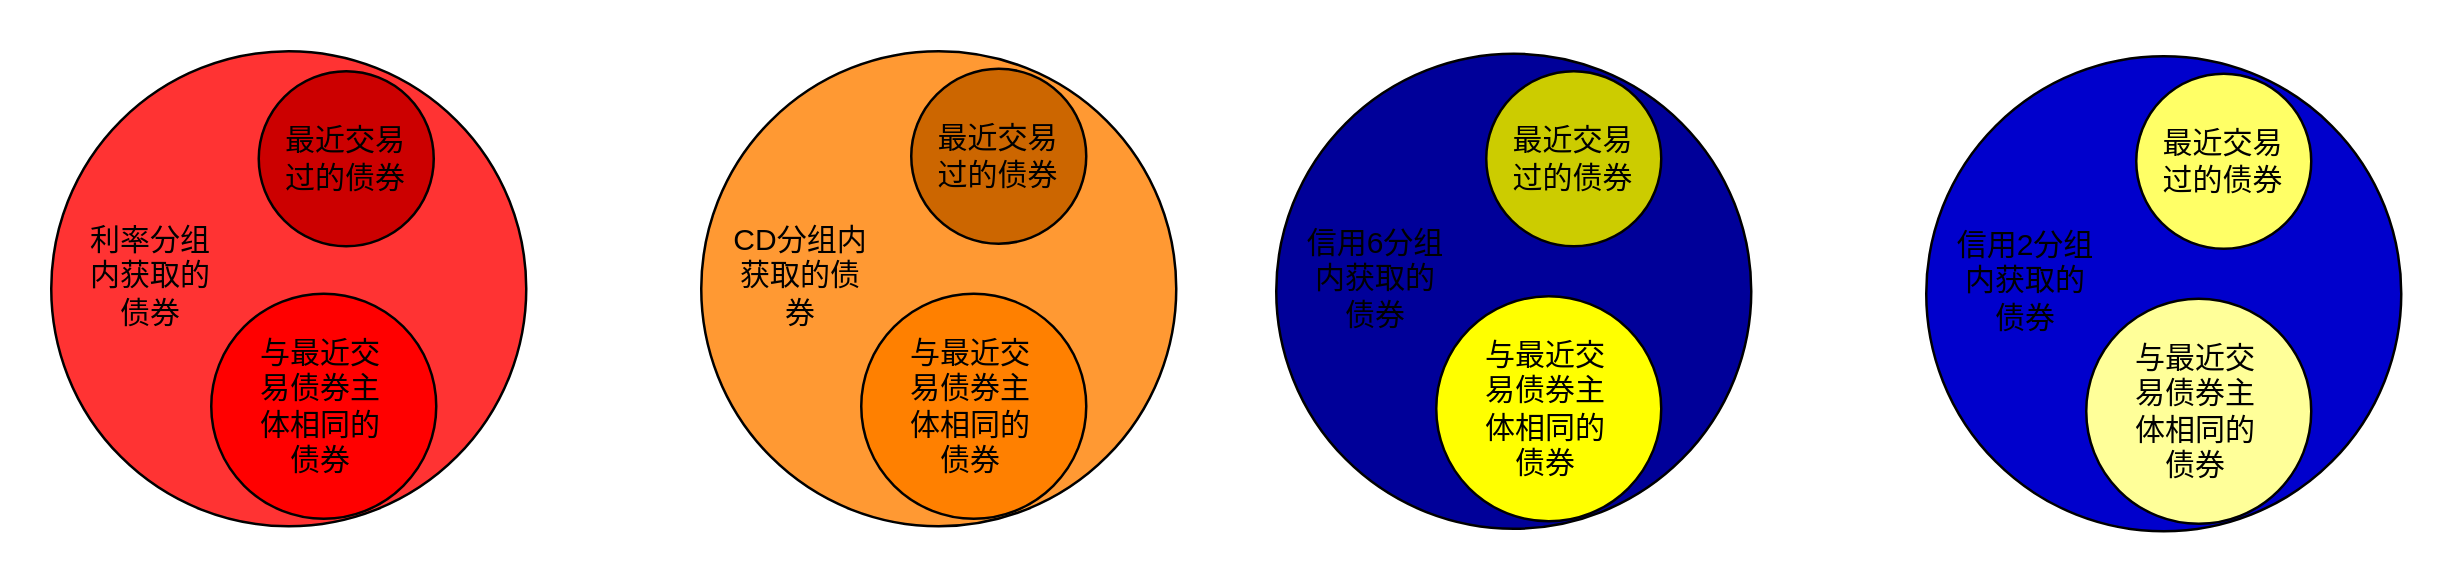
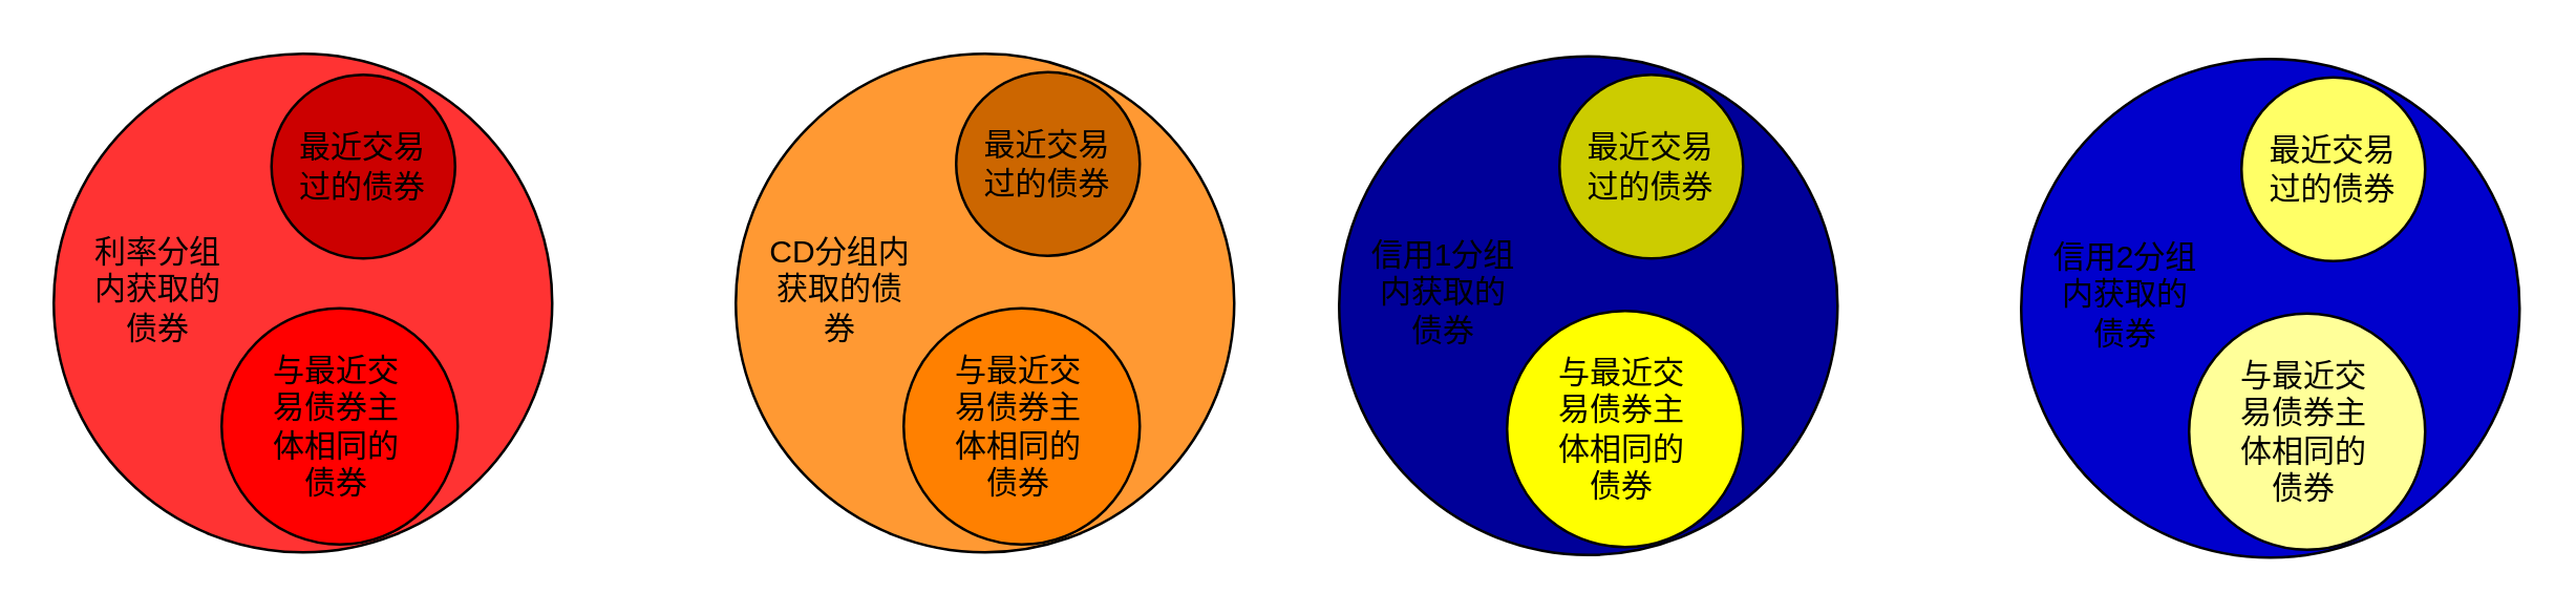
- <mxCell id="19" value="信用6分组内获取的债券" style="text;html=1;strokeColor=none;fillColor=none;align=center;verticalAlign=middle;whiteSpace=wrap;rounded=0;" vertex="1" parent="1"><mxGeometry x="520" y="96" width="60" height="30" as="geometry" /></mxCell>
+ <mxCell id="19" value="信用1分组内获取的债券" style="text;html=1;strokeColor=none;fillColor=none;align=center;verticalAlign=middle;whiteSpace=wrap;rounded=0;" vertex="1" parent="1"><mxGeometry x="520" y="96" width="60" height="30" as="geometry" /></mxCell>
